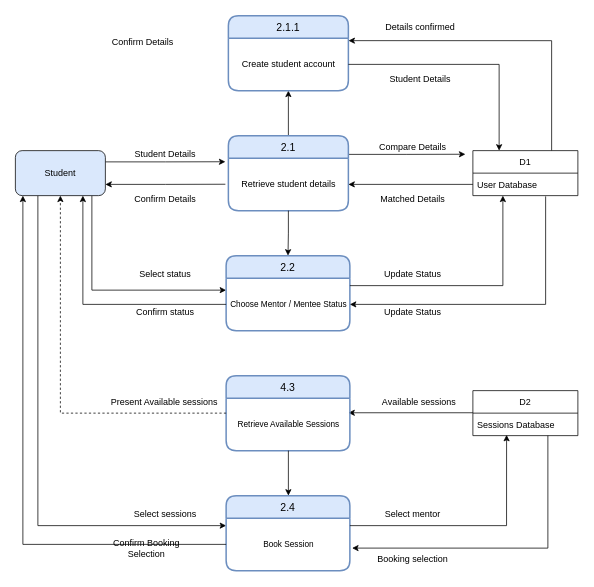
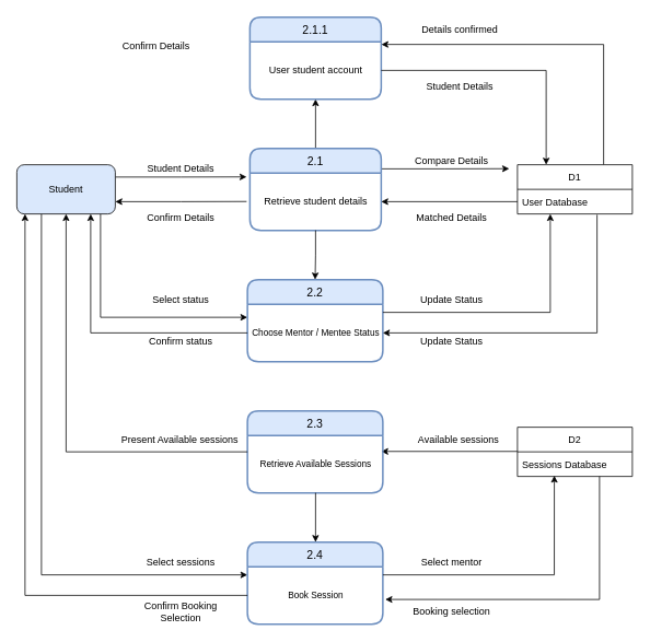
- <mxCell id="21" value="Create student account" style="text;html=1;align=center;verticalAlign=middle;resizable=0;points=[];autosize=1;strokeColor=none;fillColor=none;" parent="20" vertex="1"><mxGeometry y="30" width="160" height="70" as="geometry" /></mxCell>
+ <mxCell id="21" value="User student account" style="text;html=1;align=center;verticalAlign=middle;resizable=0;points=[];autosize=1;strokeColor=none;fillColor=none;" parent="20" vertex="1"><mxGeometry y="30" width="160" height="70" as="geometry" /></mxCell>
- <mxCell id="43" value="4.3" style="swimlane;childLayout=stackLayout;horizontal=1;startSize=30;horizontalStack=0;rounded=1;fontSize=14;fontStyle=0;strokeWidth=2;resizeParent=0;resizeLast=1;shadow=0;dashed=0;align=center;fillColor=#dae8fc;strokeColor=#6c8ebf;" parent="1" vertex="1"><mxGeometry x="301" y="500" width="165" height="100" as="geometry" /></mxCell>
+ <mxCell id="43" value="2.3" style="swimlane;childLayout=stackLayout;horizontal=1;startSize=30;horizontalStack=0;rounded=1;fontSize=14;fontStyle=0;strokeWidth=2;resizeParent=0;resizeLast=1;shadow=0;dashed=0;align=center;fillColor=#dae8fc;strokeColor=#6c8ebf;" parent="1" vertex="1"><mxGeometry x="301" y="500" width="165" height="100" as="geometry" /></mxCell>
- <mxCell id="46" style="edgeStyle=orthogonalEdgeStyle;rounded=0;orthogonalLoop=1;jettySize=auto;html=1;entryX=0.5;entryY=1;entryDx=0;entryDy=0;fontSize=11;dashed=1;" parent="1" source="44" target="11" edge="1"><mxGeometry relative="1" as="geometry"><Array as="points"><mxPoint x="80" y="550" /></Array></mxGeometry></mxCell>
+ <mxCell id="46" style="edgeStyle=orthogonalEdgeStyle;rounded=0;orthogonalLoop=1;jettySize=auto;html=1;entryX=0.5;entryY=1;entryDx=0;entryDy=0;fontSize=11;" parent="1" source="44" target="11" edge="1"><mxGeometry relative="1" as="geometry"><Array as="points"><mxPoint x="80" y="550" /></Array></mxGeometry></mxCell>
- <mxCell id="53" value="Confirm Booking Selection" style="text;html=1;strokeColor=none;fillColor=none;align=center;verticalAlign=middle;whiteSpace=wrap;rounded=0;" parent="1" vertex="1"><mxGeometry x="145" y="715" width="100" height="30" as="geometry" /></mxCell>
+ <mxCell id="53" value="Confirm Booking Selection" style="text;html=1;strokeColor=none;fillColor=none;align=center;verticalAlign=middle;whiteSpace=wrap;rounded=0;" parent="1" vertex="1"><mxGeometry x="170" y="730" width="100" height="30" as="geometry" /></mxCell>
